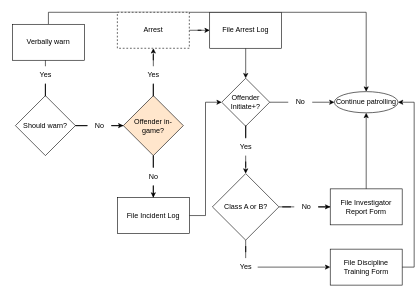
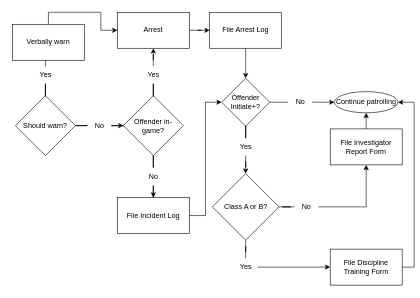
- <mxCell id="5" style="edgeStyle=orthogonalEdgeStyle;rounded=0;orthogonalLoop=1;jettySize=auto;html=1;exitX=0.5;exitY=0;exitDx=0;exitDy=0;entryX=0.5;entryY=0;entryDx=0;entryDy=0;" edge="1" parent="1" source="6" target="40"><mxGeometry relative="1" as="geometry" /></mxCell>
+ <mxCell id="5" style="edgeStyle=orthogonalEdgeStyle;rounded=0;orthogonalLoop=1;jettySize=auto;html=1;exitX=0.5;exitY=0;exitDx=0;exitDy=0;" edge="1" parent="1" source="6" target="11"><mxGeometry relative="1" as="geometry" /></mxCell>
- <mxCell id="11" value="Arrest" style="whiteSpace=wrap;html=1;dashed=1;" parent="1" vertex="1"><mxGeometry x="195" y="20.005" width="120" height="60" as="geometry" /></mxCell>
+ <mxCell id="11" value="Arrest" style="whiteSpace=wrap;html=1;" parent="1" vertex="1"><mxGeometry x="195" y="20.005" width="120" height="60" as="geometry" /></mxCell>
- <mxCell id="9" value="Offender in-game?" style="rhombus;whiteSpace=wrap;html=1;fillColor=#ffe6cc;" parent="1" vertex="1"><mxGeometry x="205" y="159" width="100" height="100" as="geometry" /></mxCell>
+ <mxCell id="9" value="Offender in-game?" style="rhombus;whiteSpace=wrap;html=1;" parent="1" vertex="1"><mxGeometry x="205" y="159" width="100" height="100" as="geometry" /></mxCell>
- <mxCell id="25" value="File Investigator Report Form" style="whiteSpace=wrap;html=1;" parent="1" vertex="1"><mxGeometry x="550" y="314.505" width="120" height="60" as="geometry" /></mxCell>
+ <mxCell id="25" value="File Investigator Report Form" style="whiteSpace=wrap;html=1;" parent="1" vertex="1"><mxGeometry x="550" y="214.505" width="120" height="60" as="geometry" /></mxCell>
